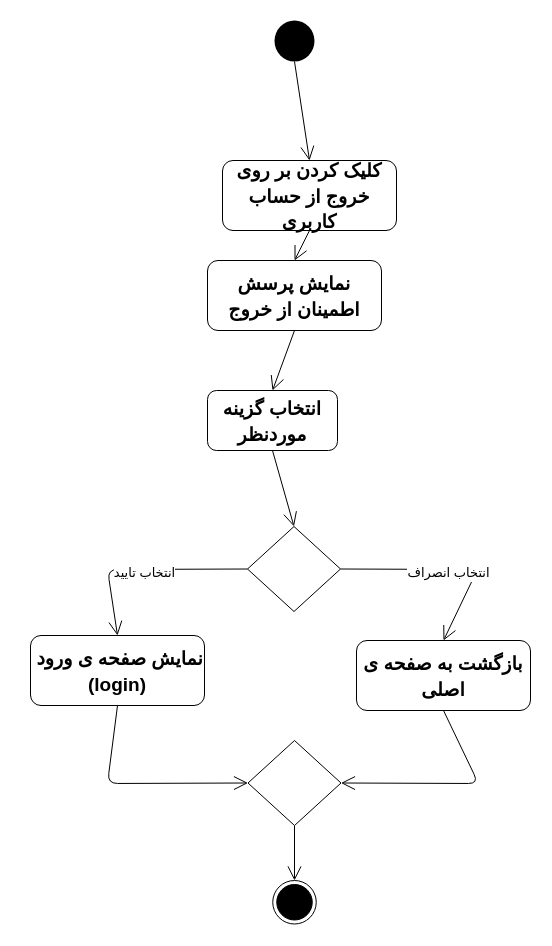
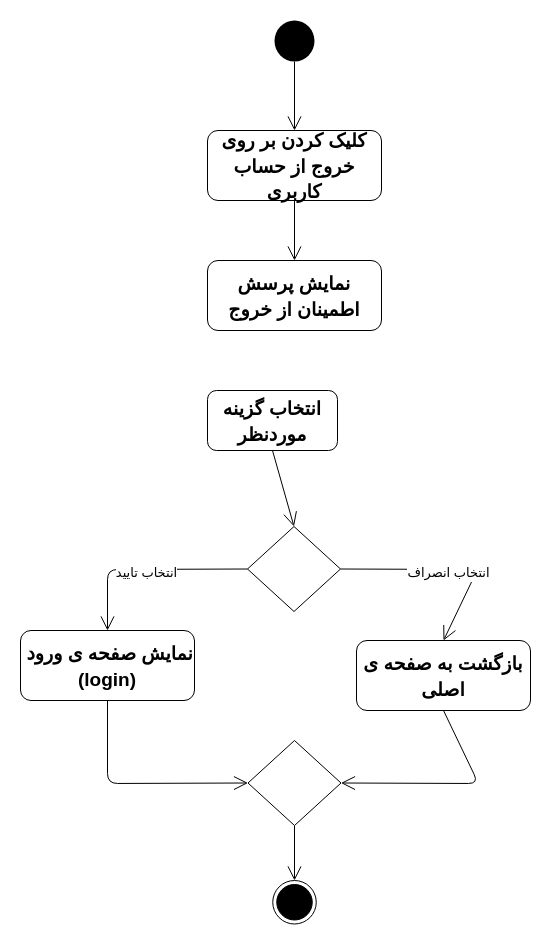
- <mxCell id="5" value="&lt;span style=&quot;font-size: 19px&quot;&gt;کلیک کردن بر روی خروج از حساب کاربری&lt;/span&gt;" style="shape=rect;html=1;rounded=1;whiteSpace=wrap;align=center;fontSize=21;fontStyle=1" parent="1" vertex="1"><mxGeometry x="222" y="160" width="174" height="70" as="geometry" /></mxCell>
+ <mxCell id="5" value="&lt;span style=&quot;font-size: 19px&quot;&gt;کلیک کردن بر روی خروج از حساب کاربری&lt;/span&gt;" style="shape=rect;html=1;rounded=1;whiteSpace=wrap;align=center;fontSize=21;fontStyle=1" parent="1" vertex="1"><mxGeometry x="207" y="130" width="174" height="70" as="geometry" /></mxCell>
- <mxCell id="19" value="" style="endArrow=open;endFill=1;endSize=12;html=1;fontSize=21;entryX=0.5;entryY=0;entryDx=0;entryDy=0;exitX=0.5;exitY=1;exitDx=0;exitDy=0;" parent="1" source="18" target="9" edge="1"><mxGeometry width="160" relative="1" as="geometry"><mxPoint x="294" y="330" as="sourcePoint" /><mxPoint x="304" y="260" as="targetPoint" /></mxGeometry></mxCell>
- <mxCell id="14" value="&lt;span style=&quot;font-size: 19px&quot;&gt;&amp;nbsp;نمایش صفحه ی ورود&lt;br&gt;&lt;/span&gt;&lt;span style=&quot;font-size: 19px&quot;&gt;(login)&lt;/span&gt;" style="shape=rect;html=1;rounded=1;whiteSpace=wrap;align=center;fontSize=21;fontStyle=1" parent="1" vertex="1"><mxGeometry x="30" y="635" width="174" height="70" as="geometry" /></mxCell>
+ <mxCell id="14" value="&lt;span style=&quot;font-size: 19px&quot;&gt;&amp;nbsp;نمایش صفحه ی ورود&lt;br&gt;&lt;/span&gt;&lt;span style=&quot;font-size: 19px&quot;&gt;(login)&lt;/span&gt;" style="shape=rect;html=1;rounded=1;whiteSpace=wrap;align=center;fontSize=21;fontStyle=1" parent="1" vertex="1"><mxGeometry x="20" y="630" width="174" height="70" as="geometry" /></mxCell>
